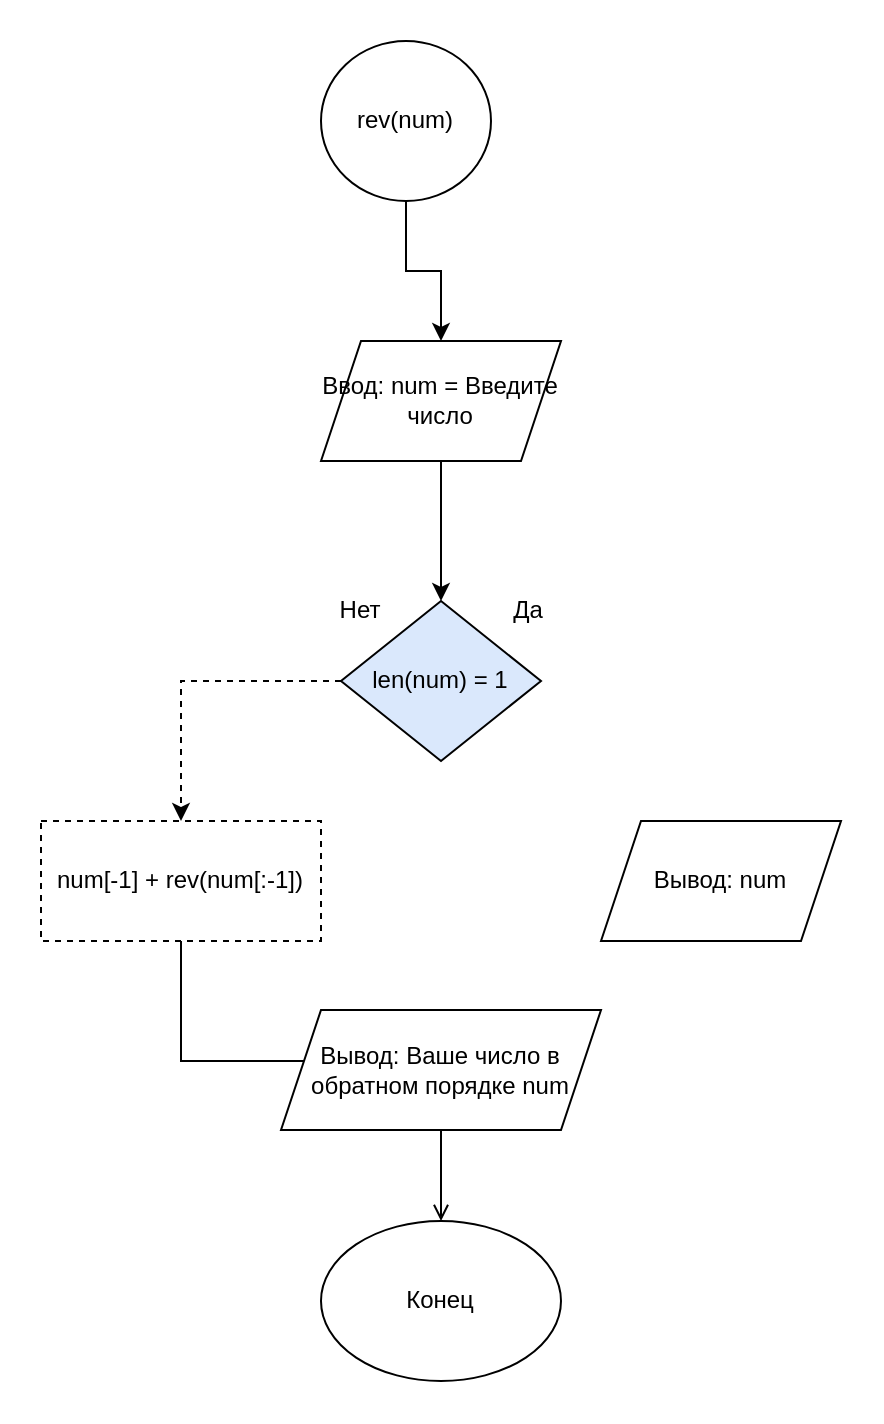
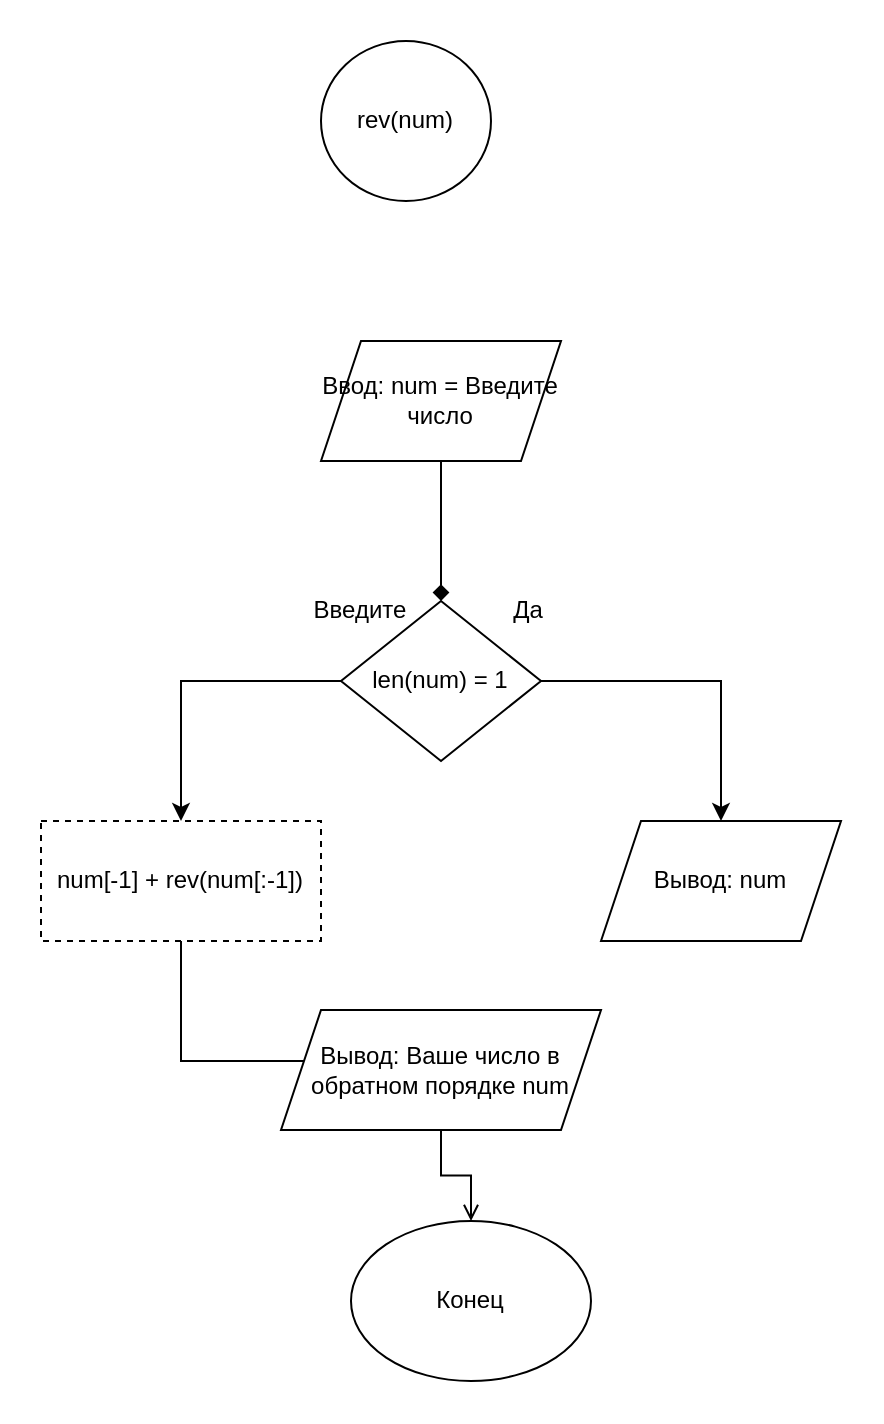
- <mxCell id="2" style="edgeStyle=orthogonalEdgeStyle;rounded=0;orthogonalLoop=1;jettySize=auto;html=1;entryX=0.5;entryY=0;entryDx=0;entryDy=0;" edge="1" parent="1" source="3" target="13"><mxGeometry relative="1" as="geometry" /></mxCell>
- <mxCell id="12" style="edgeStyle=orthogonalEdgeStyle;rounded=0;orthogonalLoop=1;jettySize=auto;html=1;entryX=0.5;entryY=0;entryDx=0;entryDy=0;" edge="1" parent="1" source="13" target="6"><mxGeometry relative="1" as="geometry" /></mxCell>
+ <mxCell id="12" style="edgeStyle=orthogonalEdgeStyle;rounded=0;orthogonalLoop=1;jettySize=auto;html=1;entryX=0.5;entryY=0;entryDx=0;entryDy=0;endArrow=diamond;" edge="1" parent="1" source="13" target="6"><mxGeometry relative="1" as="geometry" /></mxCell>
- <mxCell id="8" value="Нет" style="text;html=1;strokeColor=none;fillColor=none;align=center;verticalAlign=middle;whiteSpace=wrap;rounded=0;" vertex="1" parent="1"><mxGeometry x="150" y="290" width="60" height="30" as="geometry" /></mxCell>
+ <mxCell id="8" value="Введите" style="text;html=1;strokeColor=none;fillColor=none;align=center;verticalAlign=middle;whiteSpace=wrap;rounded=0;" vertex="1" parent="1"><mxGeometry x="150" y="290" width="60" height="30" as="geometry" /></mxCell>
- <mxCell id="5" style="edgeStyle=orthogonalEdgeStyle;rounded=0;orthogonalLoop=1;jettySize=auto;html=1;entryX=0.5;entryY=0;entryDx=0;entryDy=0;dashed=1;" edge="1" parent="1" source="6" target="11"><mxGeometry relative="1" as="geometry" /></mxCell>
+ <mxCell id="5" style="edgeStyle=orthogonalEdgeStyle;rounded=0;orthogonalLoop=1;jettySize=auto;html=1;entryX=0.5;entryY=0;entryDx=0;entryDy=0;" edge="1" parent="1" source="6" target="11"><mxGeometry relative="1" as="geometry" /></mxCell>
- <mxCell id="6" value="len(num) = 1" style="rhombus;whiteSpace=wrap;html=1;fillColor=#dae8fc;" vertex="1" parent="1"><mxGeometry x="170" y="300" width="100" height="80" as="geometry" /></mxCell>
+ <mxCell id="6" value="len(num) = 1" style="rhombus;whiteSpace=wrap;html=1;" vertex="1" parent="1"><mxGeometry x="170" y="300" width="100" height="80" as="geometry" /></mxCell>
+ <mxCell id="4" style="edgeStyle=orthogonalEdgeStyle;rounded=0;orthogonalLoop=1;jettySize=auto;html=1;entryX=0.5;entryY=0;entryDx=0;entryDy=0;" edge="1" parent="1" source="6" target="9"><mxGeometry relative="1" as="geometry" /></mxCell>
- <mxCell id="16" value="Конец" style="ellipse;whiteSpace=wrap;html=1;" vertex="1" parent="1"><mxGeometry x="160" y="610" width="120" height="80" as="geometry" /></mxCell>
+ <mxCell id="16" value="Конец" style="ellipse;whiteSpace=wrap;html=1;" vertex="1" parent="1"><mxGeometry x="175" y="610" width="120" height="80" as="geometry" /></mxCell>
